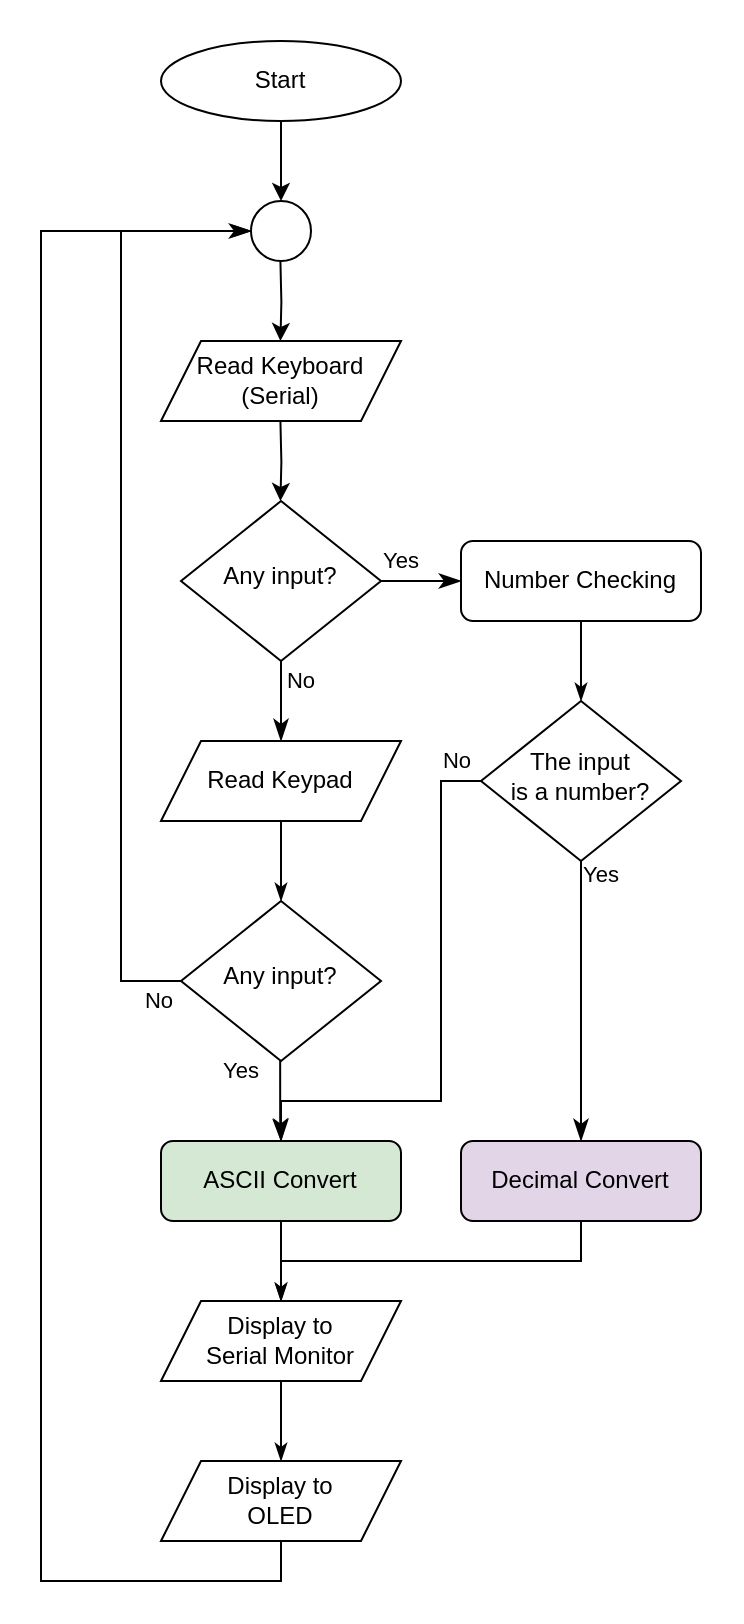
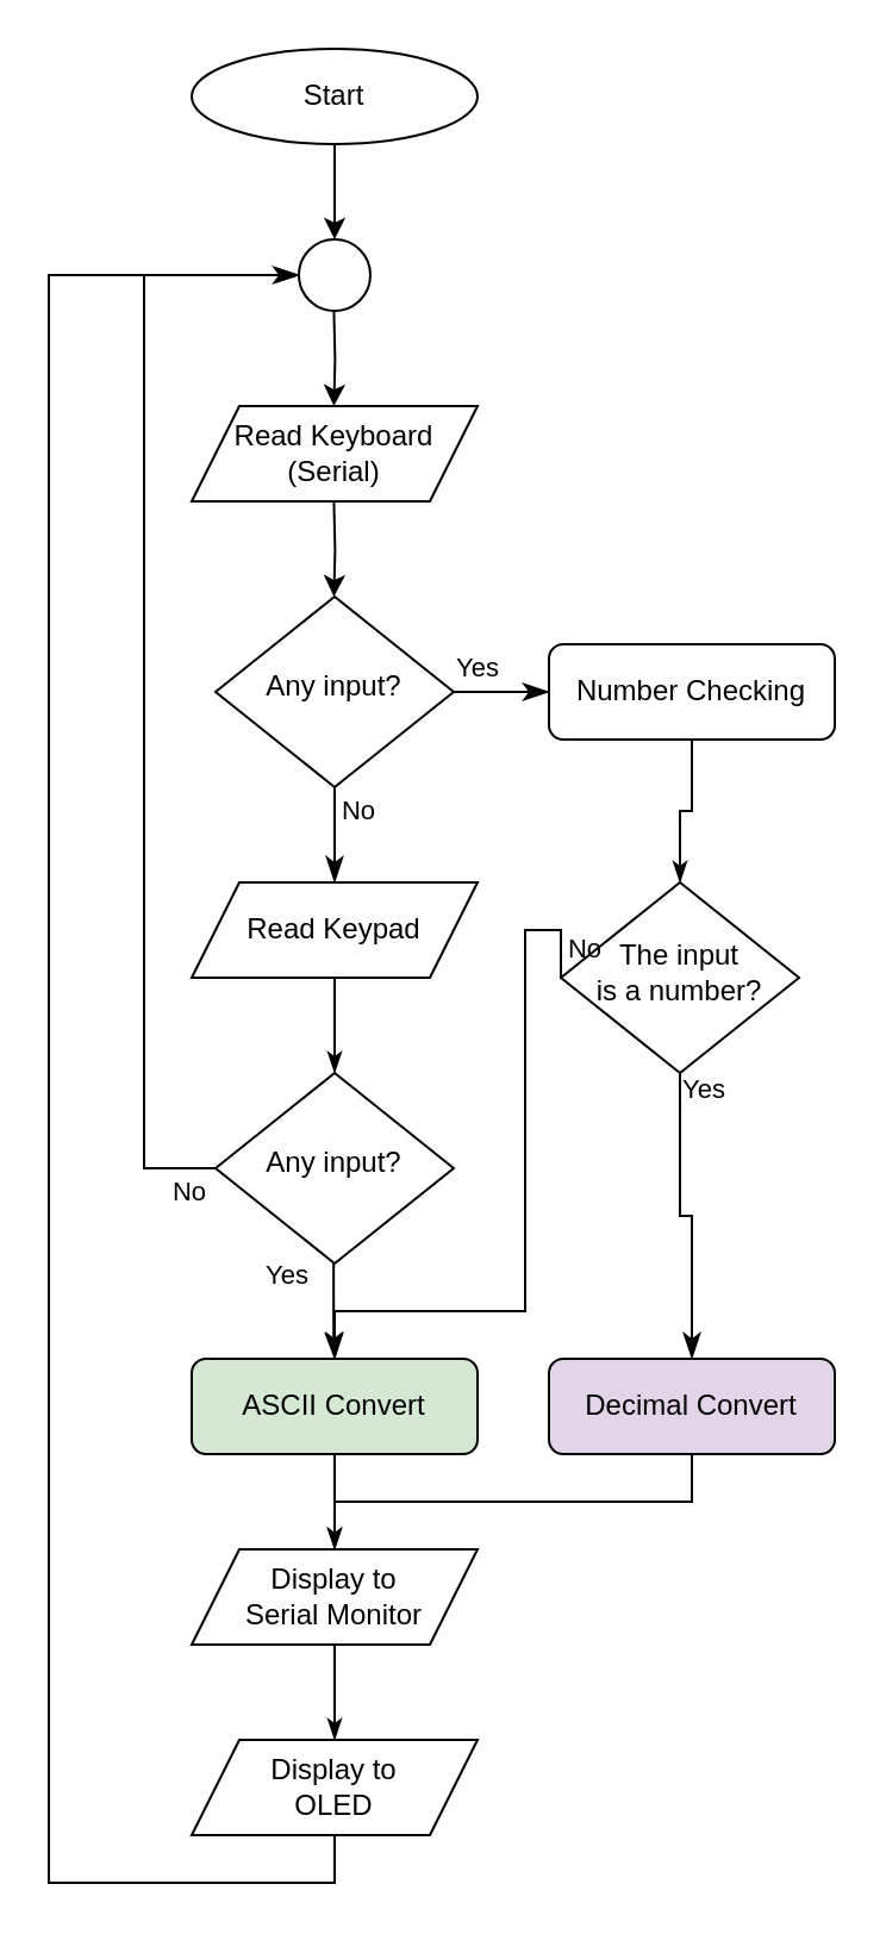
- <mxCell id="20" value="The input &lt;br&gt;is a number?" style="rhombus;whiteSpace=wrap;html=1;shadow=0;fontFamily=Helvetica;fontSize=12;align=center;strokeWidth=1;spacing=6;spacingTop=-4;" vertex="1" parent="1"><mxGeometry x="240" y="350" width="100" height="80" as="geometry" /></mxCell>
+ <mxCell id="20" value="The input &lt;br&gt;is a number?" style="rhombus;whiteSpace=wrap;html=1;shadow=0;fontFamily=Helvetica;fontSize=12;align=center;strokeWidth=1;spacing=6;spacingTop=-4;" vertex="1" parent="1"><mxGeometry x="235" y="370" width="100" height="80" as="geometry" /></mxCell>
